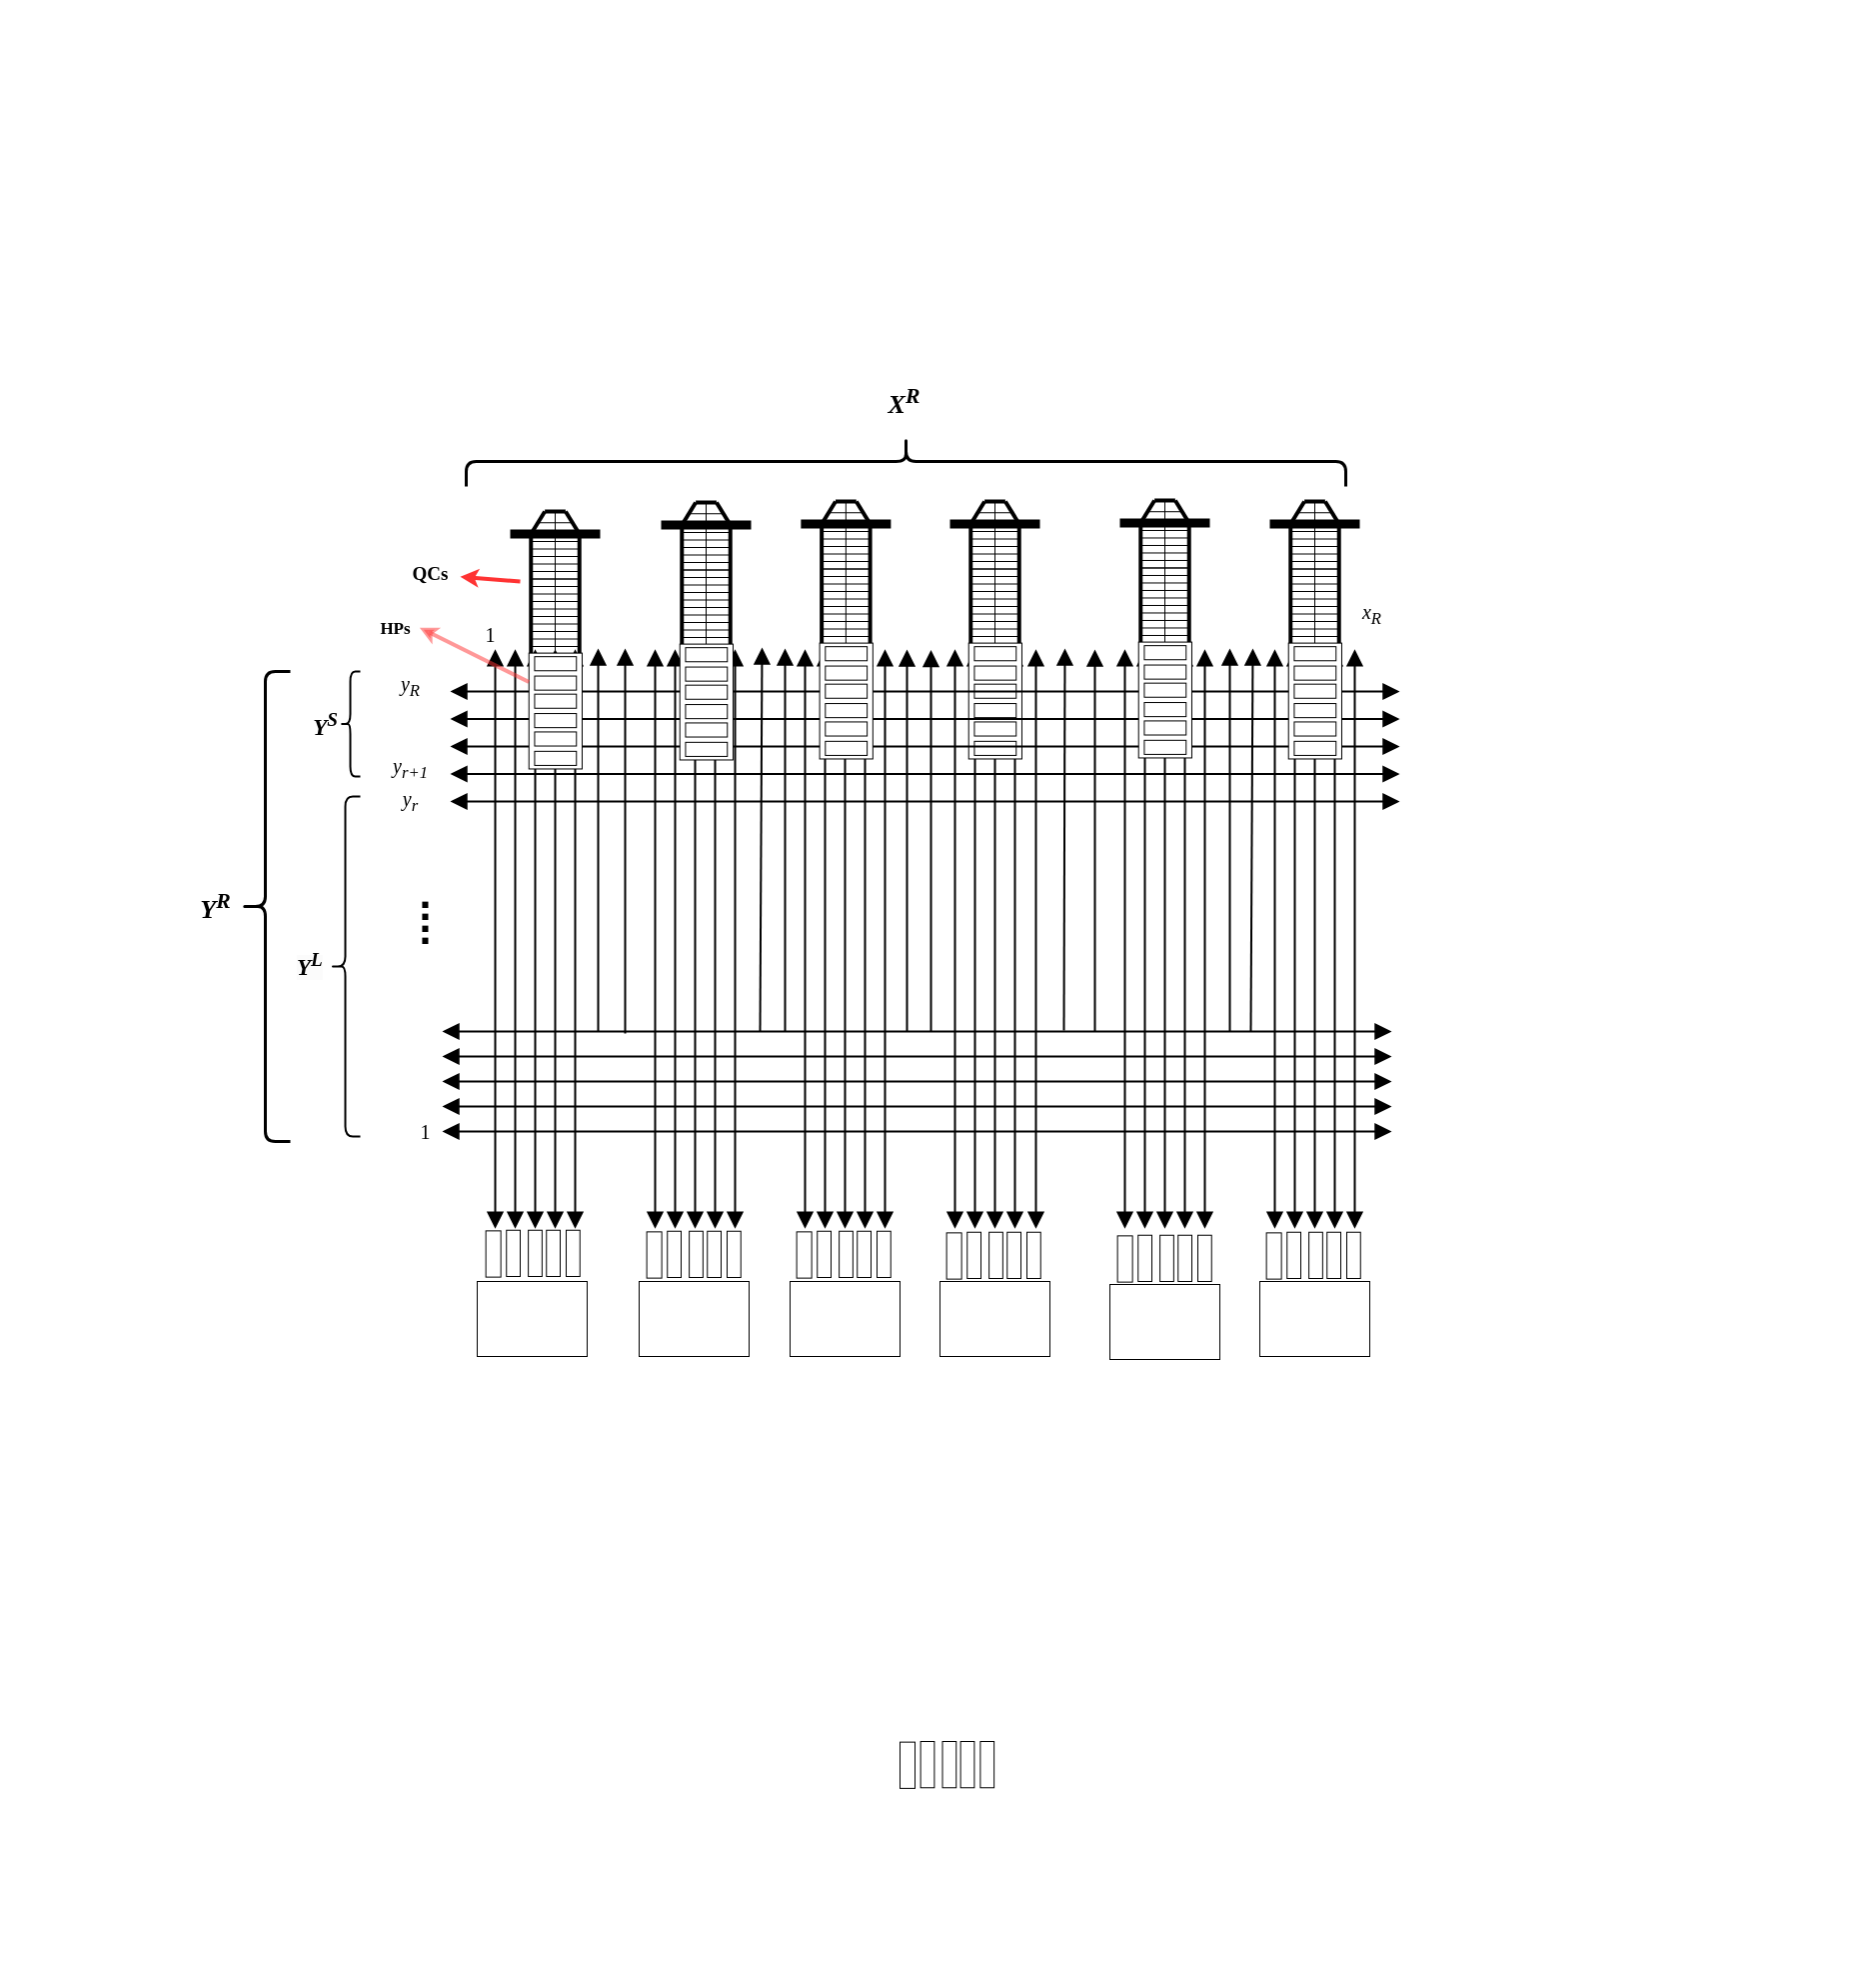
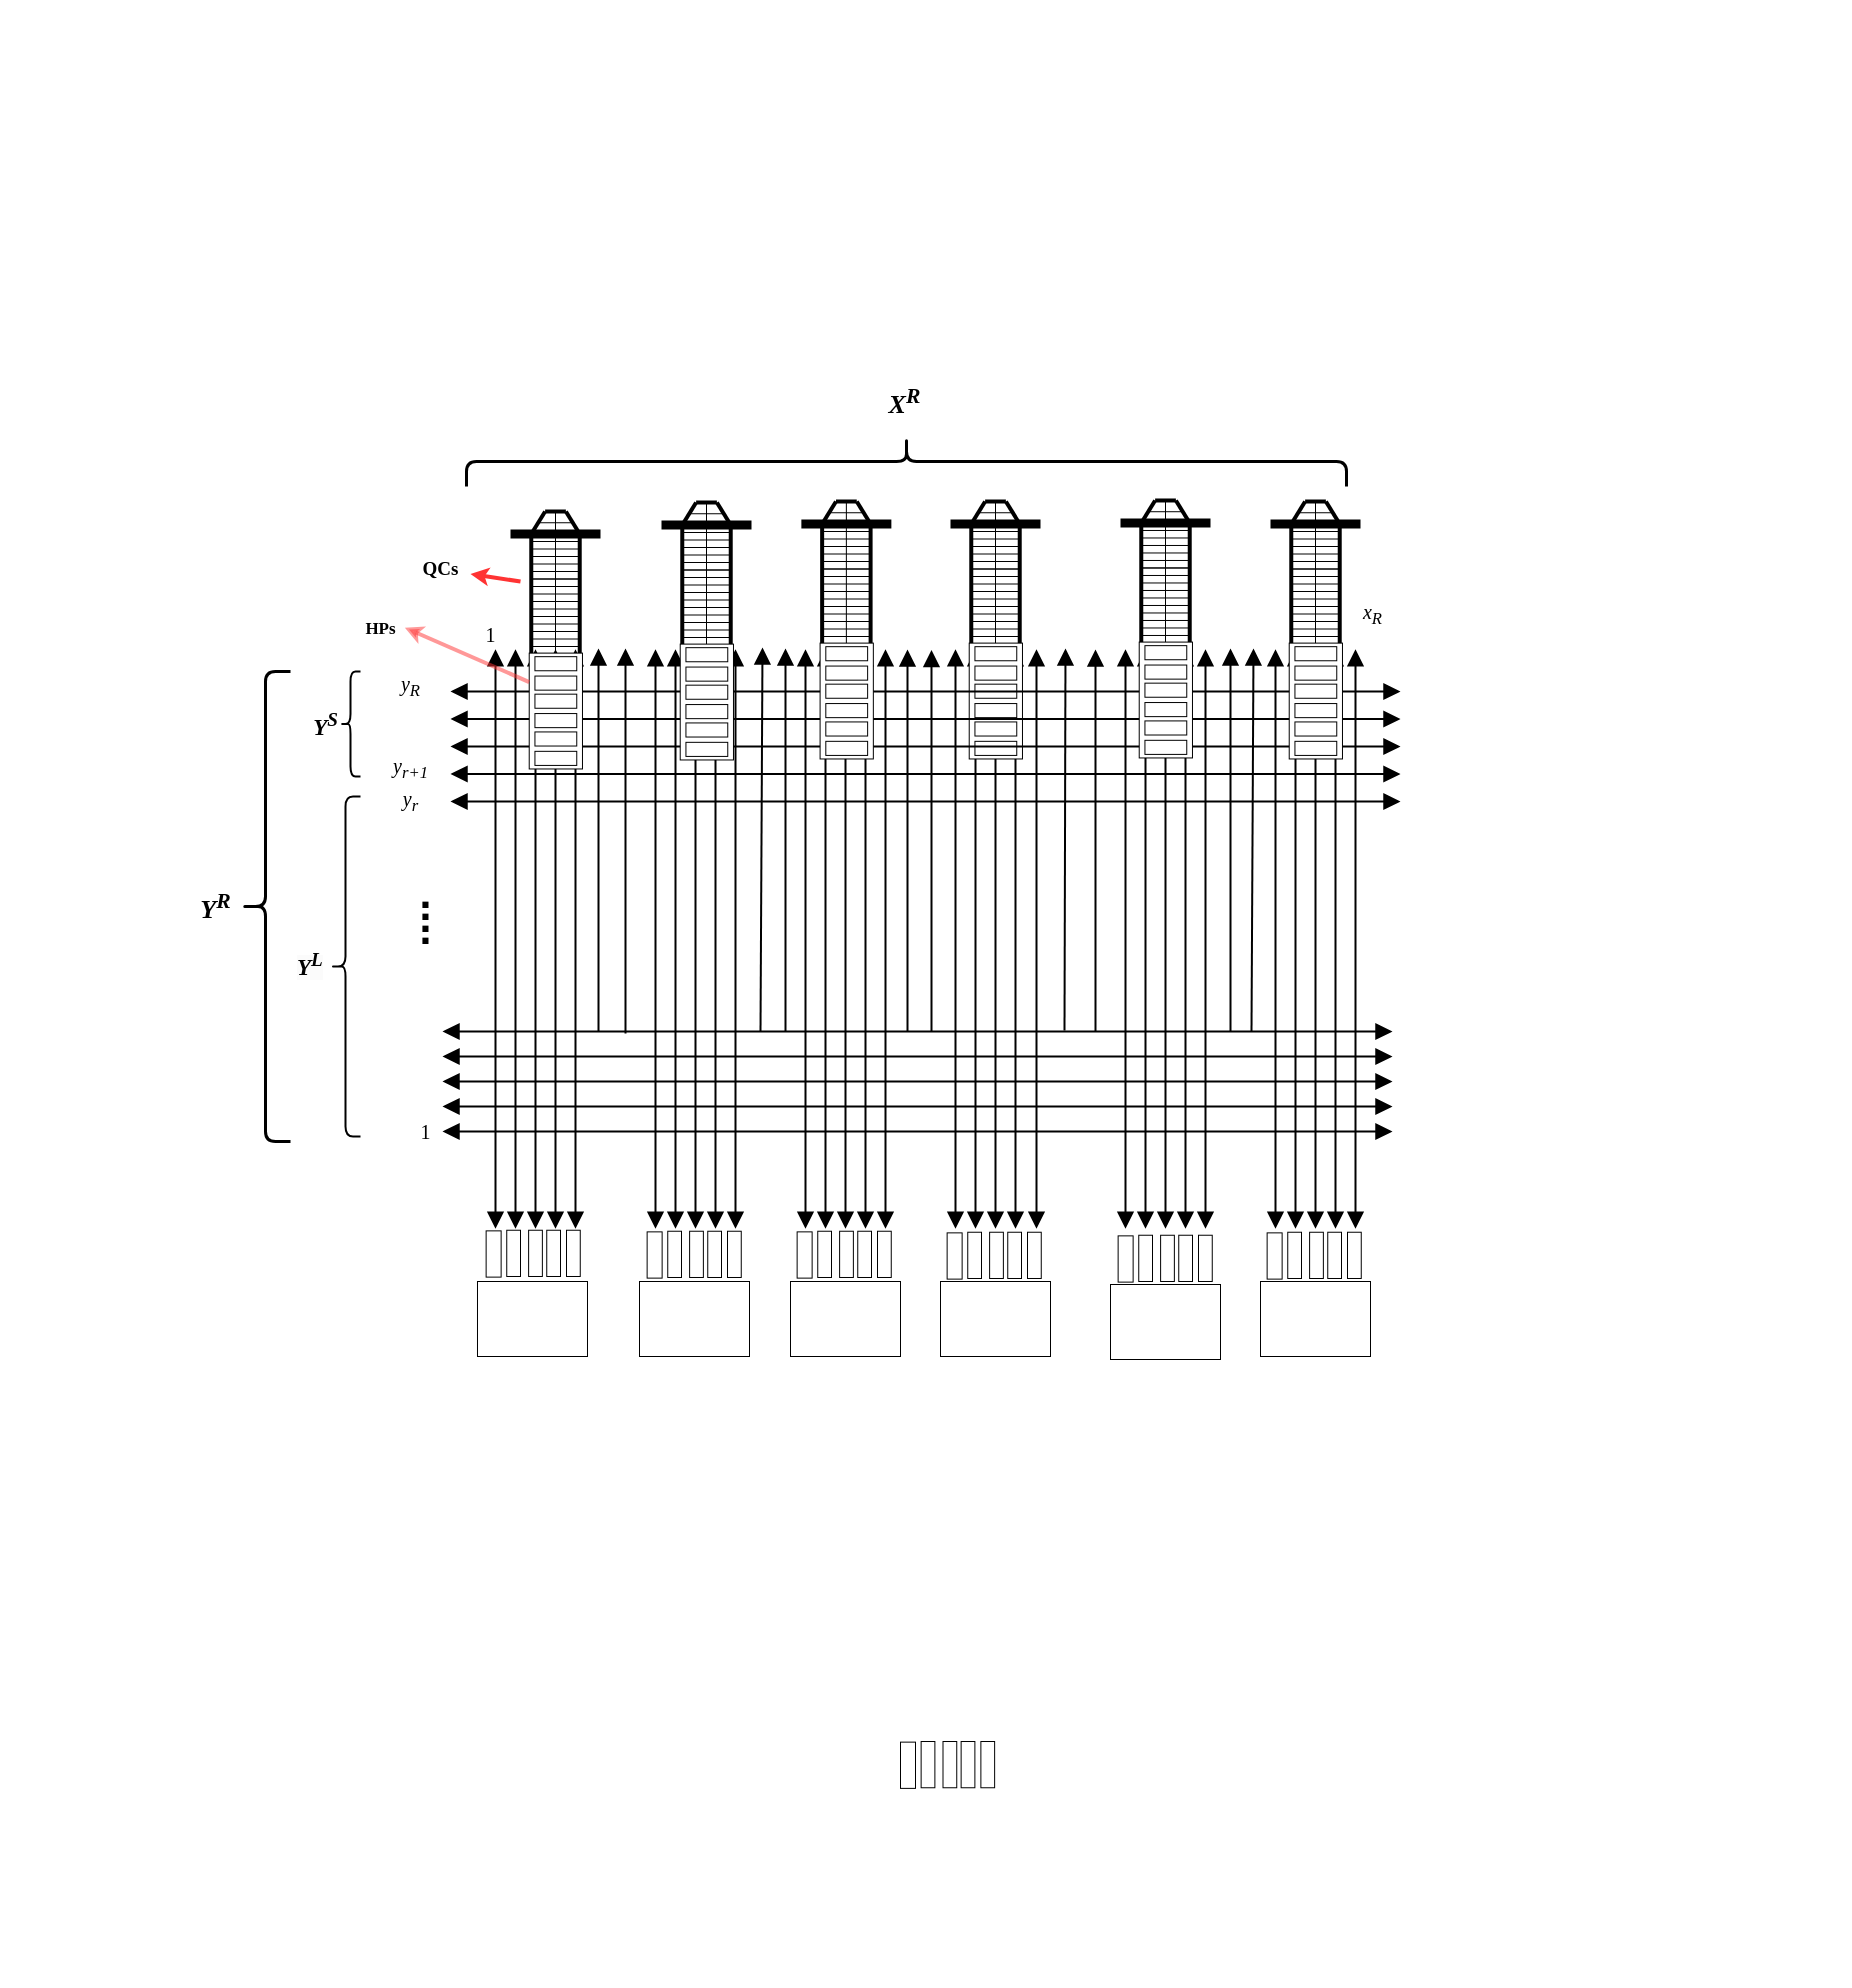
- <mxCell id="320" value="&lt;font style=&quot;font-size: 19px;&quot; face=&quot;Times New Roman&quot;&gt;QCs&lt;/font&gt;" style="text;html=1;align=center;verticalAlign=middle;resizable=0;points=[];autosize=1;strokeColor=none;fillColor=none;fontStyle=1" vertex="1" parent="1"><mxGeometry x="400" y="554" width="60" height="40" as="geometry" /></mxCell>
+ <mxCell id="320" value="&lt;font style=&quot;font-size: 19px;&quot; face=&quot;Times New Roman&quot;&gt;QCs&lt;/font&gt;" style="text;html=1;align=center;verticalAlign=middle;resizable=0;points=[];autosize=1;strokeColor=none;fillColor=none;fontStyle=1" vertex="1" parent="1"><mxGeometry x="410" y="549" width="60" height="40" as="geometry" /></mxCell>
- <mxCell id="323" value="&lt;font face=&quot;Times New Roman&quot; style=&quot;font-size: 17px;&quot;&gt;&lt;b&gt;HPs&lt;/b&gt;&lt;/font&gt;" style="text;html=1;align=center;verticalAlign=middle;resizable=0;points=[];autosize=1;strokeColor=none;fillColor=none;" vertex="1" parent="1"><mxGeometry x="370" y="614" width="50" height="30" as="geometry" /></mxCell>
+ <mxCell id="323" value="&lt;font face=&quot;Times New Roman&quot; style=&quot;font-size: 17px;&quot;&gt;&lt;b&gt;HPs&lt;/b&gt;&lt;/font&gt;" style="text;html=1;align=center;verticalAlign=middle;resizable=0;points=[];autosize=1;strokeColor=none;fillColor=none;" vertex="1" parent="1"><mxGeometry x="355" y="614" width="50" height="30" as="geometry" /></mxCell>
